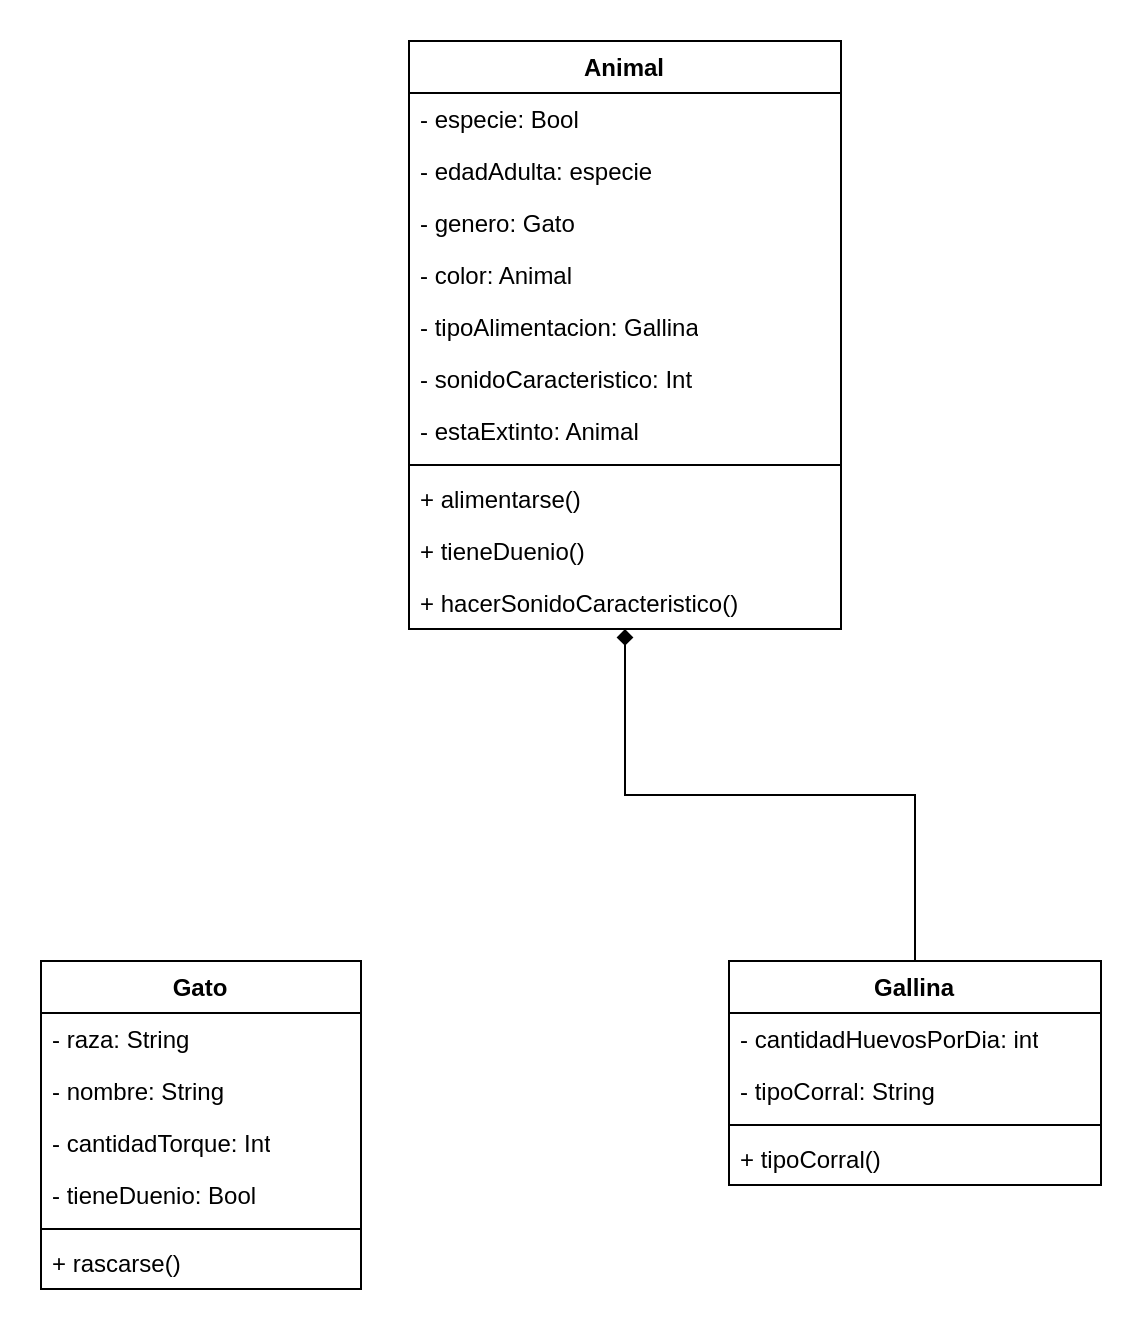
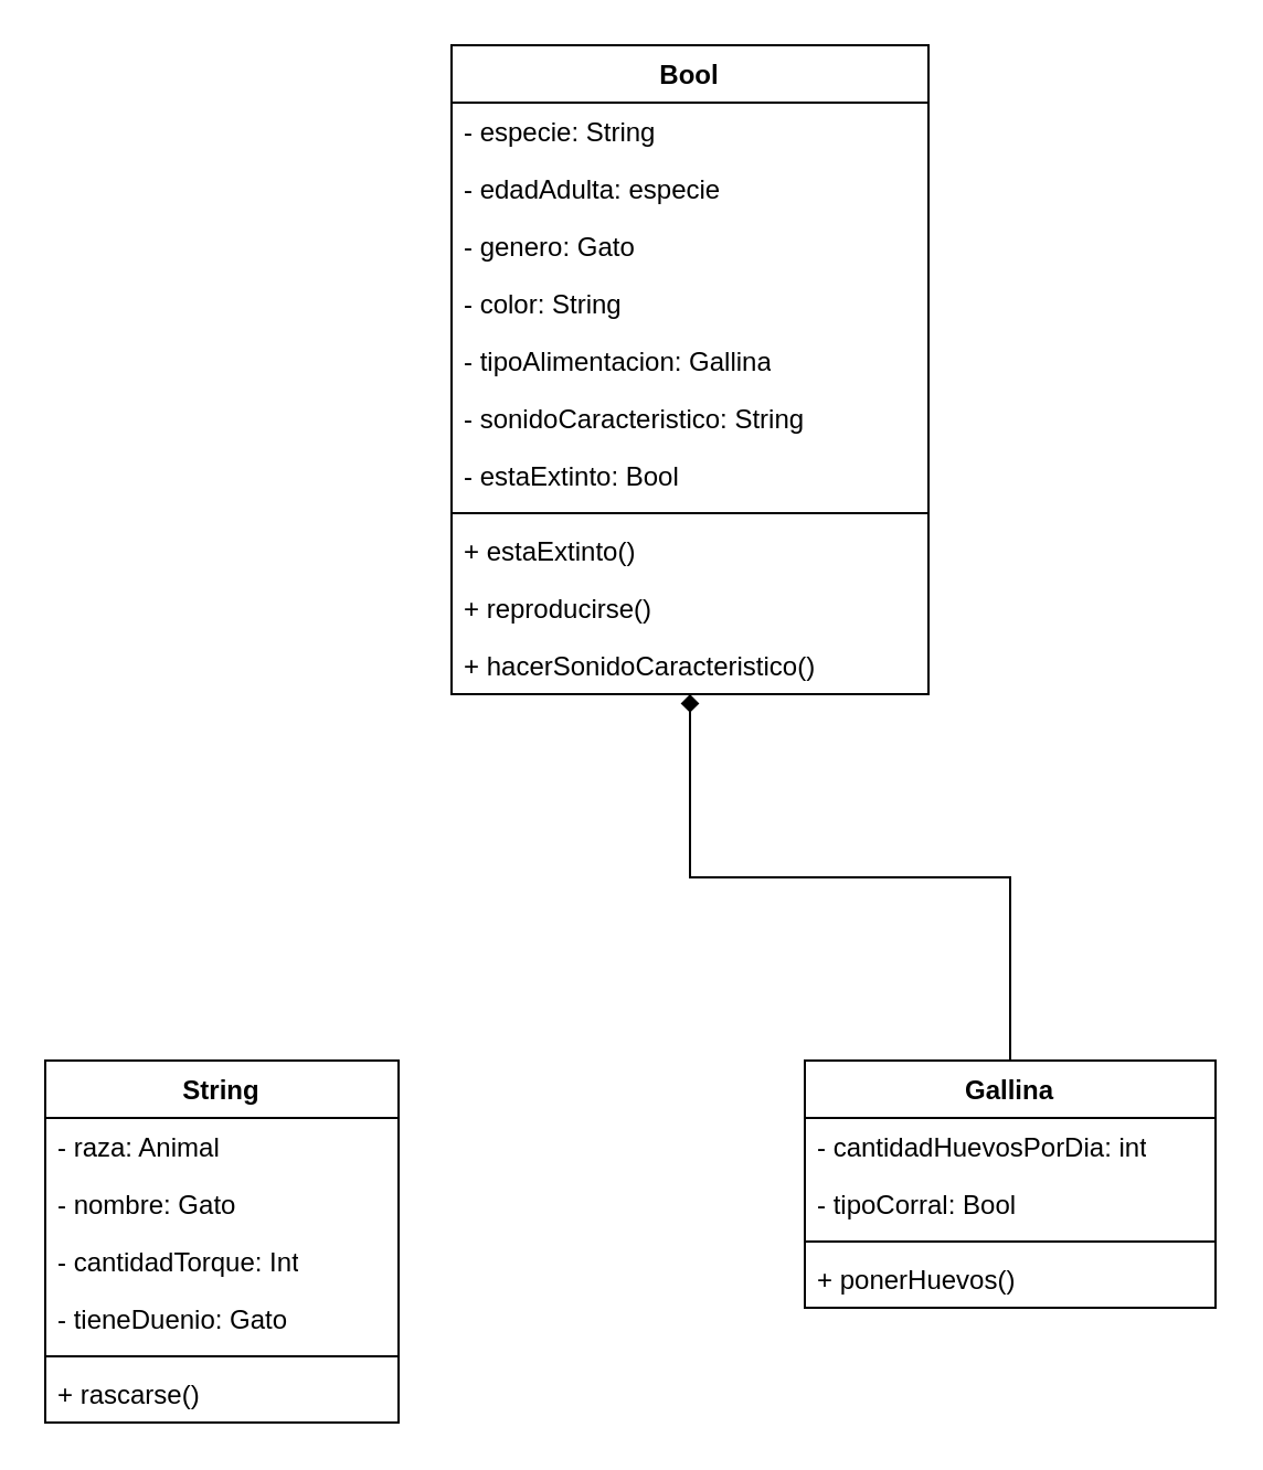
- <mxCell id="8" value="Animal" style="swimlane;fontStyle=1;align=center;verticalAlign=top;childLayout=stackLayout;horizontal=1;startSize=26;horizontalStack=0;resizeParent=1;resizeParentMax=0;resizeLast=0;collapsible=1;marginBottom=0;whiteSpace=wrap;html=1;" vertex="1" parent="1"><mxGeometry x="204" y="20" width="216" height="294" as="geometry" /></mxCell>
+ <mxCell id="8" value="Bool" style="swimlane;fontStyle=1;align=center;verticalAlign=top;childLayout=stackLayout;horizontal=1;startSize=26;horizontalStack=0;resizeParent=1;resizeParentMax=0;resizeLast=0;collapsible=1;marginBottom=0;whiteSpace=wrap;html=1;" vertex="1" parent="1"><mxGeometry x="204" y="20" width="216" height="294" as="geometry" /></mxCell>
- <mxCell id="9" value="- especie: Bool" style="text;strokeColor=none;fillColor=none;align=left;verticalAlign=top;spacingLeft=4;spacingRight=4;overflow=hidden;rotatable=0;points=[[0,0.5],[1,0.5]];portConstraint=eastwest;whiteSpace=wrap;html=1;" vertex="1" parent="8"><mxGeometry y="26" width="216" height="26" as="geometry" /></mxCell>
+ <mxCell id="9" value="- especie: String" style="text;strokeColor=none;fillColor=none;align=left;verticalAlign=top;spacingLeft=4;spacingRight=4;overflow=hidden;rotatable=0;points=[[0,0.5],[1,0.5]];portConstraint=eastwest;whiteSpace=wrap;html=1;" vertex="1" parent="8"><mxGeometry y="26" width="216" height="26" as="geometry" /></mxCell>
- <mxCell id="12" value="- color: Animal" style="text;strokeColor=none;fillColor=none;align=left;verticalAlign=top;spacingLeft=4;spacingRight=4;overflow=hidden;rotatable=0;points=[[0,0.5],[1,0.5]];portConstraint=eastwest;whiteSpace=wrap;html=1;" vertex="1" parent="8"><mxGeometry y="104" width="216" height="26" as="geometry" /></mxCell>
+ <mxCell id="12" value="- color: String" style="text;strokeColor=none;fillColor=none;align=left;verticalAlign=top;spacingLeft=4;spacingRight=4;overflow=hidden;rotatable=0;points=[[0,0.5],[1,0.5]];portConstraint=eastwest;whiteSpace=wrap;html=1;" vertex="1" parent="8"><mxGeometry y="104" width="216" height="26" as="geometry" /></mxCell>
- <mxCell id="14" value="- sonidoCaracteristico: Int" style="text;strokeColor=none;fillColor=none;align=left;verticalAlign=top;spacingLeft=4;spacingRight=4;overflow=hidden;rotatable=0;points=[[0,0.5],[1,0.5]];portConstraint=eastwest;whiteSpace=wrap;html=1;" vertex="1" parent="8"><mxGeometry y="156" width="216" height="26" as="geometry" /></mxCell>
+ <mxCell id="14" value="- sonidoCaracteristico: String" style="text;strokeColor=none;fillColor=none;align=left;verticalAlign=top;spacingLeft=4;spacingRight=4;overflow=hidden;rotatable=0;points=[[0,0.5],[1,0.5]];portConstraint=eastwest;whiteSpace=wrap;html=1;" vertex="1" parent="8"><mxGeometry y="156" width="216" height="26" as="geometry" /></mxCell>
- <mxCell id="15" value="- estaExtinto: Animal" style="text;strokeColor=none;fillColor=none;align=left;verticalAlign=top;spacingLeft=4;spacingRight=4;overflow=hidden;rotatable=0;points=[[0,0.5],[1,0.5]];portConstraint=eastwest;whiteSpace=wrap;html=1;" vertex="1" parent="8"><mxGeometry y="182" width="216" height="26" as="geometry" /></mxCell>
+ <mxCell id="15" value="- estaExtinto: Bool" style="text;strokeColor=none;fillColor=none;align=left;verticalAlign=top;spacingLeft=4;spacingRight=4;overflow=hidden;rotatable=0;points=[[0,0.5],[1,0.5]];portConstraint=eastwest;whiteSpace=wrap;html=1;" vertex="1" parent="8"><mxGeometry y="182" width="216" height="26" as="geometry" /></mxCell>
- <mxCell id="17" value="+ alimentarse()" style="text;strokeColor=none;fillColor=none;align=left;verticalAlign=top;spacingLeft=4;spacingRight=4;overflow=hidden;rotatable=0;points=[[0,0.5],[1,0.5]];portConstraint=eastwest;whiteSpace=wrap;html=1;" vertex="1" parent="8"><mxGeometry y="216" width="216" height="26" as="geometry" /></mxCell>
+ <mxCell id="17" value="+ estaExtinto()" style="text;strokeColor=none;fillColor=none;align=left;verticalAlign=top;spacingLeft=4;spacingRight=4;overflow=hidden;rotatable=0;points=[[0,0.5],[1,0.5]];portConstraint=eastwest;whiteSpace=wrap;html=1;" vertex="1" parent="8"><mxGeometry y="216" width="216" height="26" as="geometry" /></mxCell>
- <mxCell id="18" value="+ tieneDuenio()" style="text;strokeColor=none;fillColor=none;align=left;verticalAlign=top;spacingLeft=4;spacingRight=4;overflow=hidden;rotatable=0;points=[[0,0.5],[1,0.5]];portConstraint=eastwest;whiteSpace=wrap;html=1;" vertex="1" parent="8"><mxGeometry y="242" width="216" height="26" as="geometry" /></mxCell>
+ <mxCell id="18" value="+ reproducirse()" style="text;strokeColor=none;fillColor=none;align=left;verticalAlign=top;spacingLeft=4;spacingRight=4;overflow=hidden;rotatable=0;points=[[0,0.5],[1,0.5]];portConstraint=eastwest;whiteSpace=wrap;html=1;" vertex="1" parent="8"><mxGeometry y="242" width="216" height="26" as="geometry" /></mxCell>
- <mxCell id="20" value="&lt;div&gt;Gato&lt;/div&gt;" style="swimlane;fontStyle=1;align=center;verticalAlign=top;childLayout=stackLayout;horizontal=1;startSize=26;horizontalStack=0;resizeParent=1;resizeParentMax=0;resizeLast=0;collapsible=1;marginBottom=0;whiteSpace=wrap;html=1;" vertex="1" parent="1"><mxGeometry x="20" y="480" width="160" height="164" as="geometry" /></mxCell>
+ <mxCell id="20" value="&lt;div&gt;String&lt;/div&gt;" style="swimlane;fontStyle=1;align=center;verticalAlign=top;childLayout=stackLayout;horizontal=1;startSize=26;horizontalStack=0;resizeParent=1;resizeParentMax=0;resizeLast=0;collapsible=1;marginBottom=0;whiteSpace=wrap;html=1;" vertex="1" parent="1"><mxGeometry x="20" y="480" width="160" height="164" as="geometry" /></mxCell>
- <mxCell id="21" value="- raza: String" style="text;strokeColor=none;fillColor=none;align=left;verticalAlign=top;spacingLeft=4;spacingRight=4;overflow=hidden;rotatable=0;points=[[0,0.5],[1,0.5]];portConstraint=eastwest;whiteSpace=wrap;html=1;" vertex="1" parent="20"><mxGeometry y="26" width="160" height="26" as="geometry" /></mxCell>
+ <mxCell id="21" value="- raza: Animal" style="text;strokeColor=none;fillColor=none;align=left;verticalAlign=top;spacingLeft=4;spacingRight=4;overflow=hidden;rotatable=0;points=[[0,0.5],[1,0.5]];portConstraint=eastwest;whiteSpace=wrap;html=1;" vertex="1" parent="20"><mxGeometry y="26" width="160" height="26" as="geometry" /></mxCell>
- <mxCell id="22" value="- nombre: String" style="text;strokeColor=none;fillColor=none;align=left;verticalAlign=top;spacingLeft=4;spacingRight=4;overflow=hidden;rotatable=0;points=[[0,0.5],[1,0.5]];portConstraint=eastwest;whiteSpace=wrap;html=1;" vertex="1" parent="20"><mxGeometry y="52" width="160" height="26" as="geometry" /></mxCell>
+ <mxCell id="22" value="- nombre: Gato" style="text;strokeColor=none;fillColor=none;align=left;verticalAlign=top;spacingLeft=4;spacingRight=4;overflow=hidden;rotatable=0;points=[[0,0.5],[1,0.5]];portConstraint=eastwest;whiteSpace=wrap;html=1;" vertex="1" parent="20"><mxGeometry y="52" width="160" height="26" as="geometry" /></mxCell>
- <mxCell id="5" value="- tipoCorral: String" style="text;strokeColor=none;fillColor=none;align=left;verticalAlign=top;spacingLeft=4;spacingRight=4;overflow=hidden;rotatable=0;points=[[0,0.5],[1,0.5]];portConstraint=eastwest;whiteSpace=wrap;html=1;" vertex="1" parent="3"><mxGeometry y="52" width="186" height="26" as="geometry" /></mxCell>
+ <mxCell id="5" value="- tipoCorral: Bool" style="text;strokeColor=none;fillColor=none;align=left;verticalAlign=top;spacingLeft=4;spacingRight=4;overflow=hidden;rotatable=0;points=[[0,0.5],[1,0.5]];portConstraint=eastwest;whiteSpace=wrap;html=1;" vertex="1" parent="3"><mxGeometry y="52" width="186" height="26" as="geometry" /></mxCell>
- <mxCell id="7" value="+ tipoCorral()" style="text;strokeColor=none;fillColor=none;align=left;verticalAlign=top;spacingLeft=4;spacingRight=4;overflow=hidden;rotatable=0;points=[[0,0.5],[1,0.5]];portConstraint=eastwest;whiteSpace=wrap;html=1;" vertex="1" parent="3"><mxGeometry y="86" width="186" height="26" as="geometry" /></mxCell>
+ <mxCell id="7" value="+ ponerHuevos()" style="text;strokeColor=none;fillColor=none;align=left;verticalAlign=top;spacingLeft=4;spacingRight=4;overflow=hidden;rotatable=0;points=[[0,0.5],[1,0.5]];portConstraint=eastwest;whiteSpace=wrap;html=1;" vertex="1" parent="3"><mxGeometry y="86" width="186" height="26" as="geometry" /></mxCell>
- <mxCell id="24" value="- tieneDuenio: Bool" style="text;strokeColor=none;fillColor=none;align=left;verticalAlign=top;spacingLeft=4;spacingRight=4;overflow=hidden;rotatable=0;points=[[0,0.5],[1,0.5]];portConstraint=eastwest;whiteSpace=wrap;html=1;" vertex="1" parent="20"><mxGeometry y="104" width="160" height="26" as="geometry" /></mxCell>
+ <mxCell id="24" value="- tieneDuenio: Gato" style="text;strokeColor=none;fillColor=none;align=left;verticalAlign=top;spacingLeft=4;spacingRight=4;overflow=hidden;rotatable=0;points=[[0,0.5],[1,0.5]];portConstraint=eastwest;whiteSpace=wrap;html=1;" vertex="1" parent="20"><mxGeometry y="104" width="160" height="26" as="geometry" /></mxCell>
